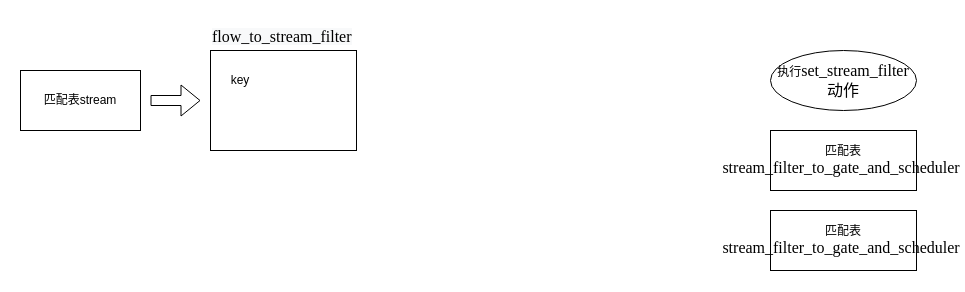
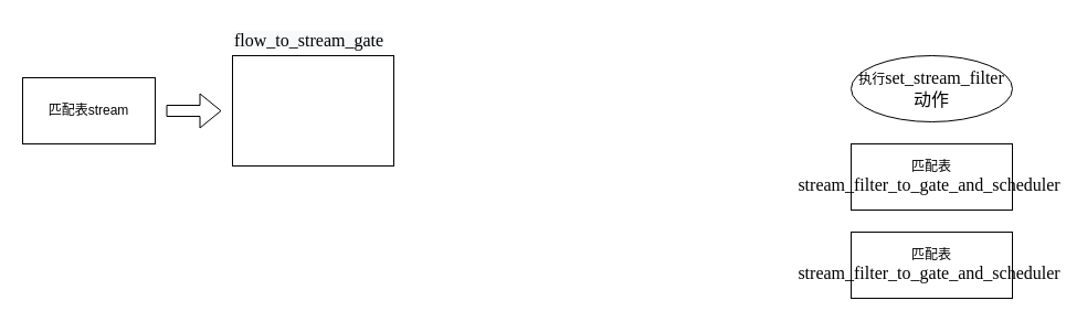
- <mxCell id="7" value="&lt;span style=&quot;color: rgb(0, 0, 0); font-family: &amp;quot;times new roman&amp;quot;, serif; font-size: 16px; font-style: normal; font-weight: 400; letter-spacing: normal; text-align: center; text-indent: 0px; text-transform: none; word-spacing: 0px; background-color: rgb(248, 249, 250); display: inline; float: none;&quot;&gt;flow_to_stream_filter&lt;/span&gt;" style="text;whiteSpace=wrap;html=1;" vertex="1" parent="1"><mxGeometry x="210" y="20" width="170" height="30" as="geometry" /></mxCell>
+ <mxCell id="7" value="&lt;span style=&quot;color: rgb(0, 0, 0); font-family: &amp;quot;times new roman&amp;quot;, serif; font-size: 16px; font-style: normal; font-weight: 400; letter-spacing: normal; text-align: center; text-indent: 0px; text-transform: none; word-spacing: 0px; background-color: rgb(248, 249, 250); display: inline; float: none;&quot;&gt;flow_to_stream_gate&lt;/span&gt;" style="text;whiteSpace=wrap;html=1;" vertex="1" parent="1"><mxGeometry x="210" y="20" width="170" height="30" as="geometry" /></mxCell>
- <mxCell id="9" value="key" style="text;html=1;strokeColor=none;fillColor=none;align=center;verticalAlign=middle;whiteSpace=wrap;rounded=0;" vertex="1" parent="1"><mxGeometry x="220" y="70" width="40" height="20" as="geometry" /></mxCell>
